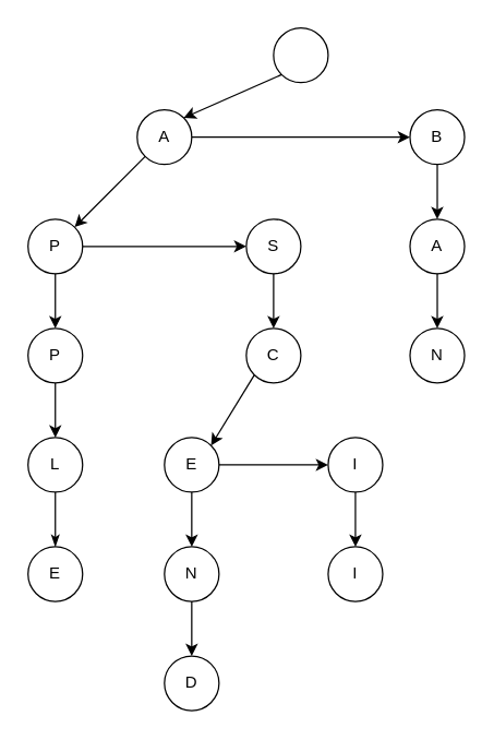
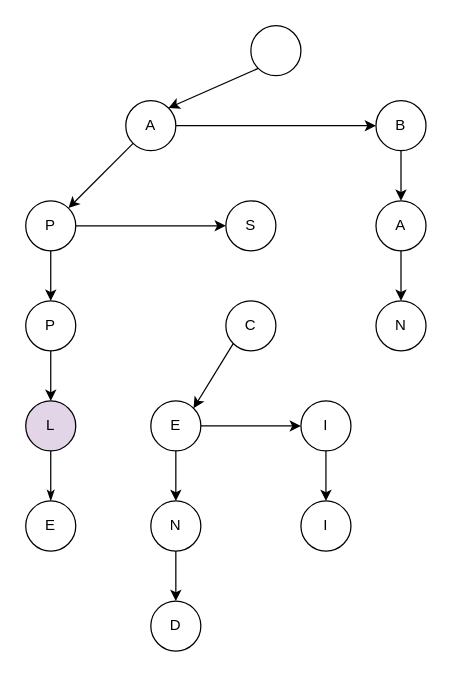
- <mxCell id="19" value="" style="endArrow=classic;html=1;exitX=0.5;exitY=1;exitDx=0;exitDy=0;entryX=0.5;entryY=0;entryDx=0;entryDy=0;endFill=1;" parent="1" source="5" target="12" edge="1"><mxGeometry width="50" height="50" relative="1" as="geometry"><mxPoint x="120" y="590" as="sourcePoint" /><mxPoint x="170" y="540" as="targetPoint" /></mxGeometry></mxCell>
- <mxCell id="10" value="L" style="ellipse;whiteSpace=wrap;html=1;" parent="1" vertex="1"><mxGeometry x="20" y="320" width="40" height="40" as="geometry" /></mxCell>
+ <mxCell id="10" value="L" style="ellipse;whiteSpace=wrap;html=1;fillColor=#e1d5e7;" parent="1" vertex="1"><mxGeometry x="20" y="320" width="40" height="40" as="geometry" /></mxCell>
